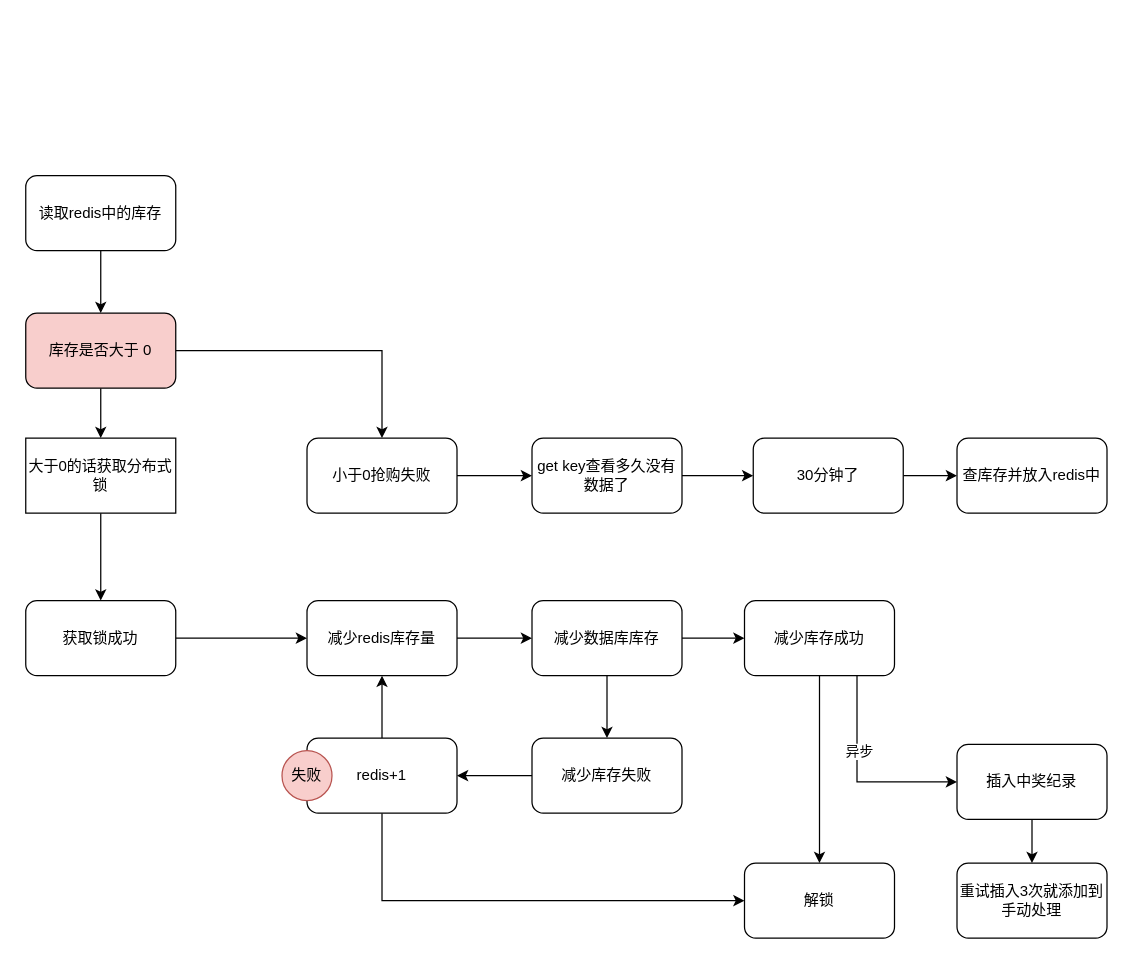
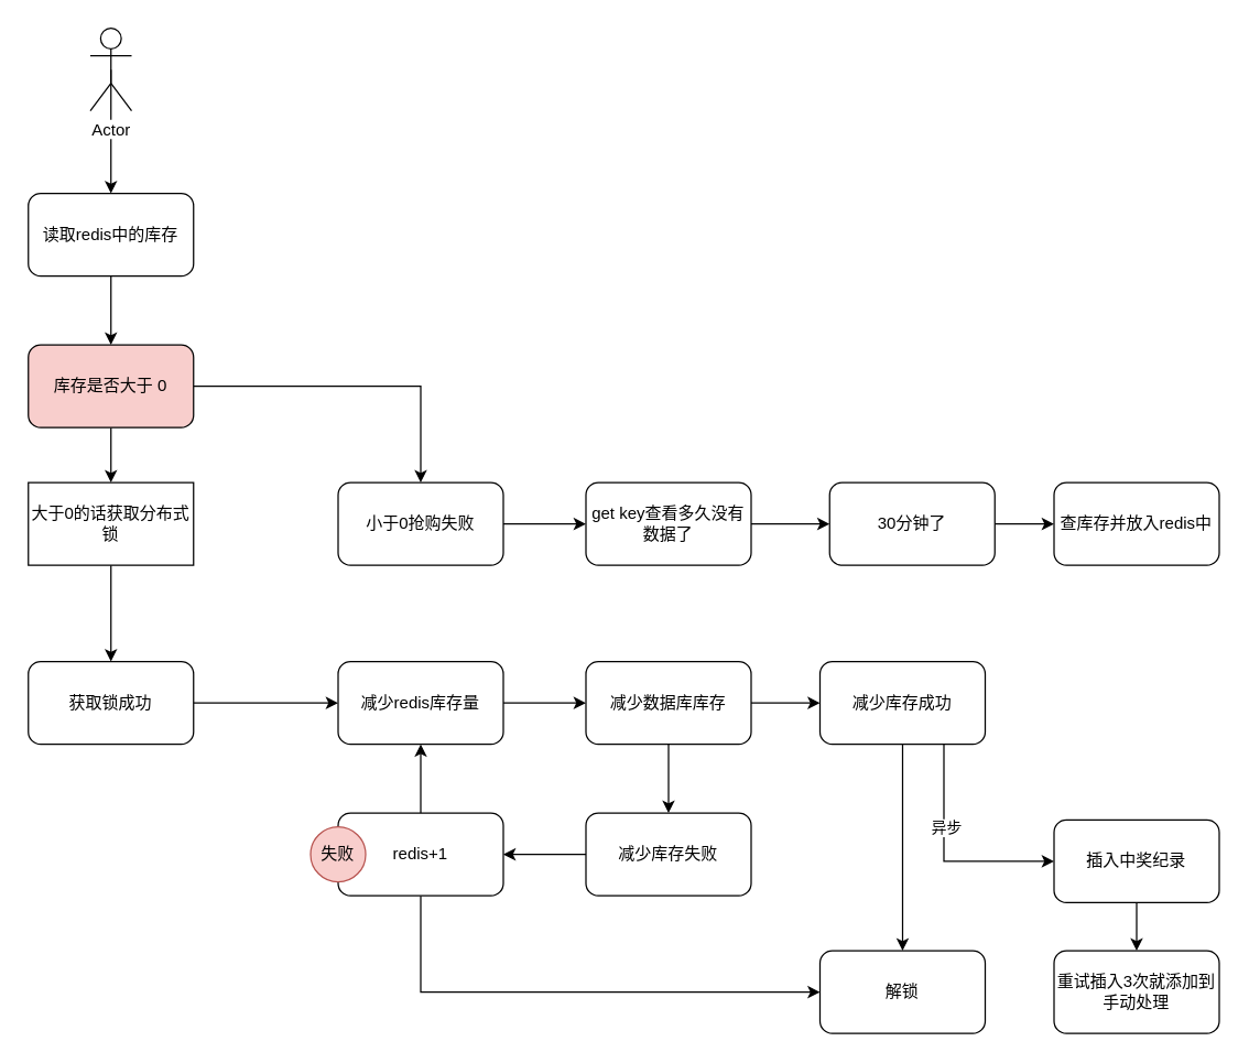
+ <mxCell id="5" value="Actor" style="shape=umlActor;verticalLabelPosition=bottom;labelBackgroundColor=#ffffff;verticalAlign=top;html=1;outlineConnect=0;" vertex="1" parent="1"><mxGeometry x="65" y="20" width="30" height="60" as="geometry" /></mxCell>
+ <mxCell id="4" style="edgeStyle=orthogonalEdgeStyle;rounded=0;orthogonalLoop=1;jettySize=auto;html=1;exitX=0.5;exitY=0.5;exitDx=0;exitDy=0;exitPerimeter=0;" edge="1" parent="1" source="5" target="3"><mxGeometry relative="1" as="geometry" /></mxCell>
